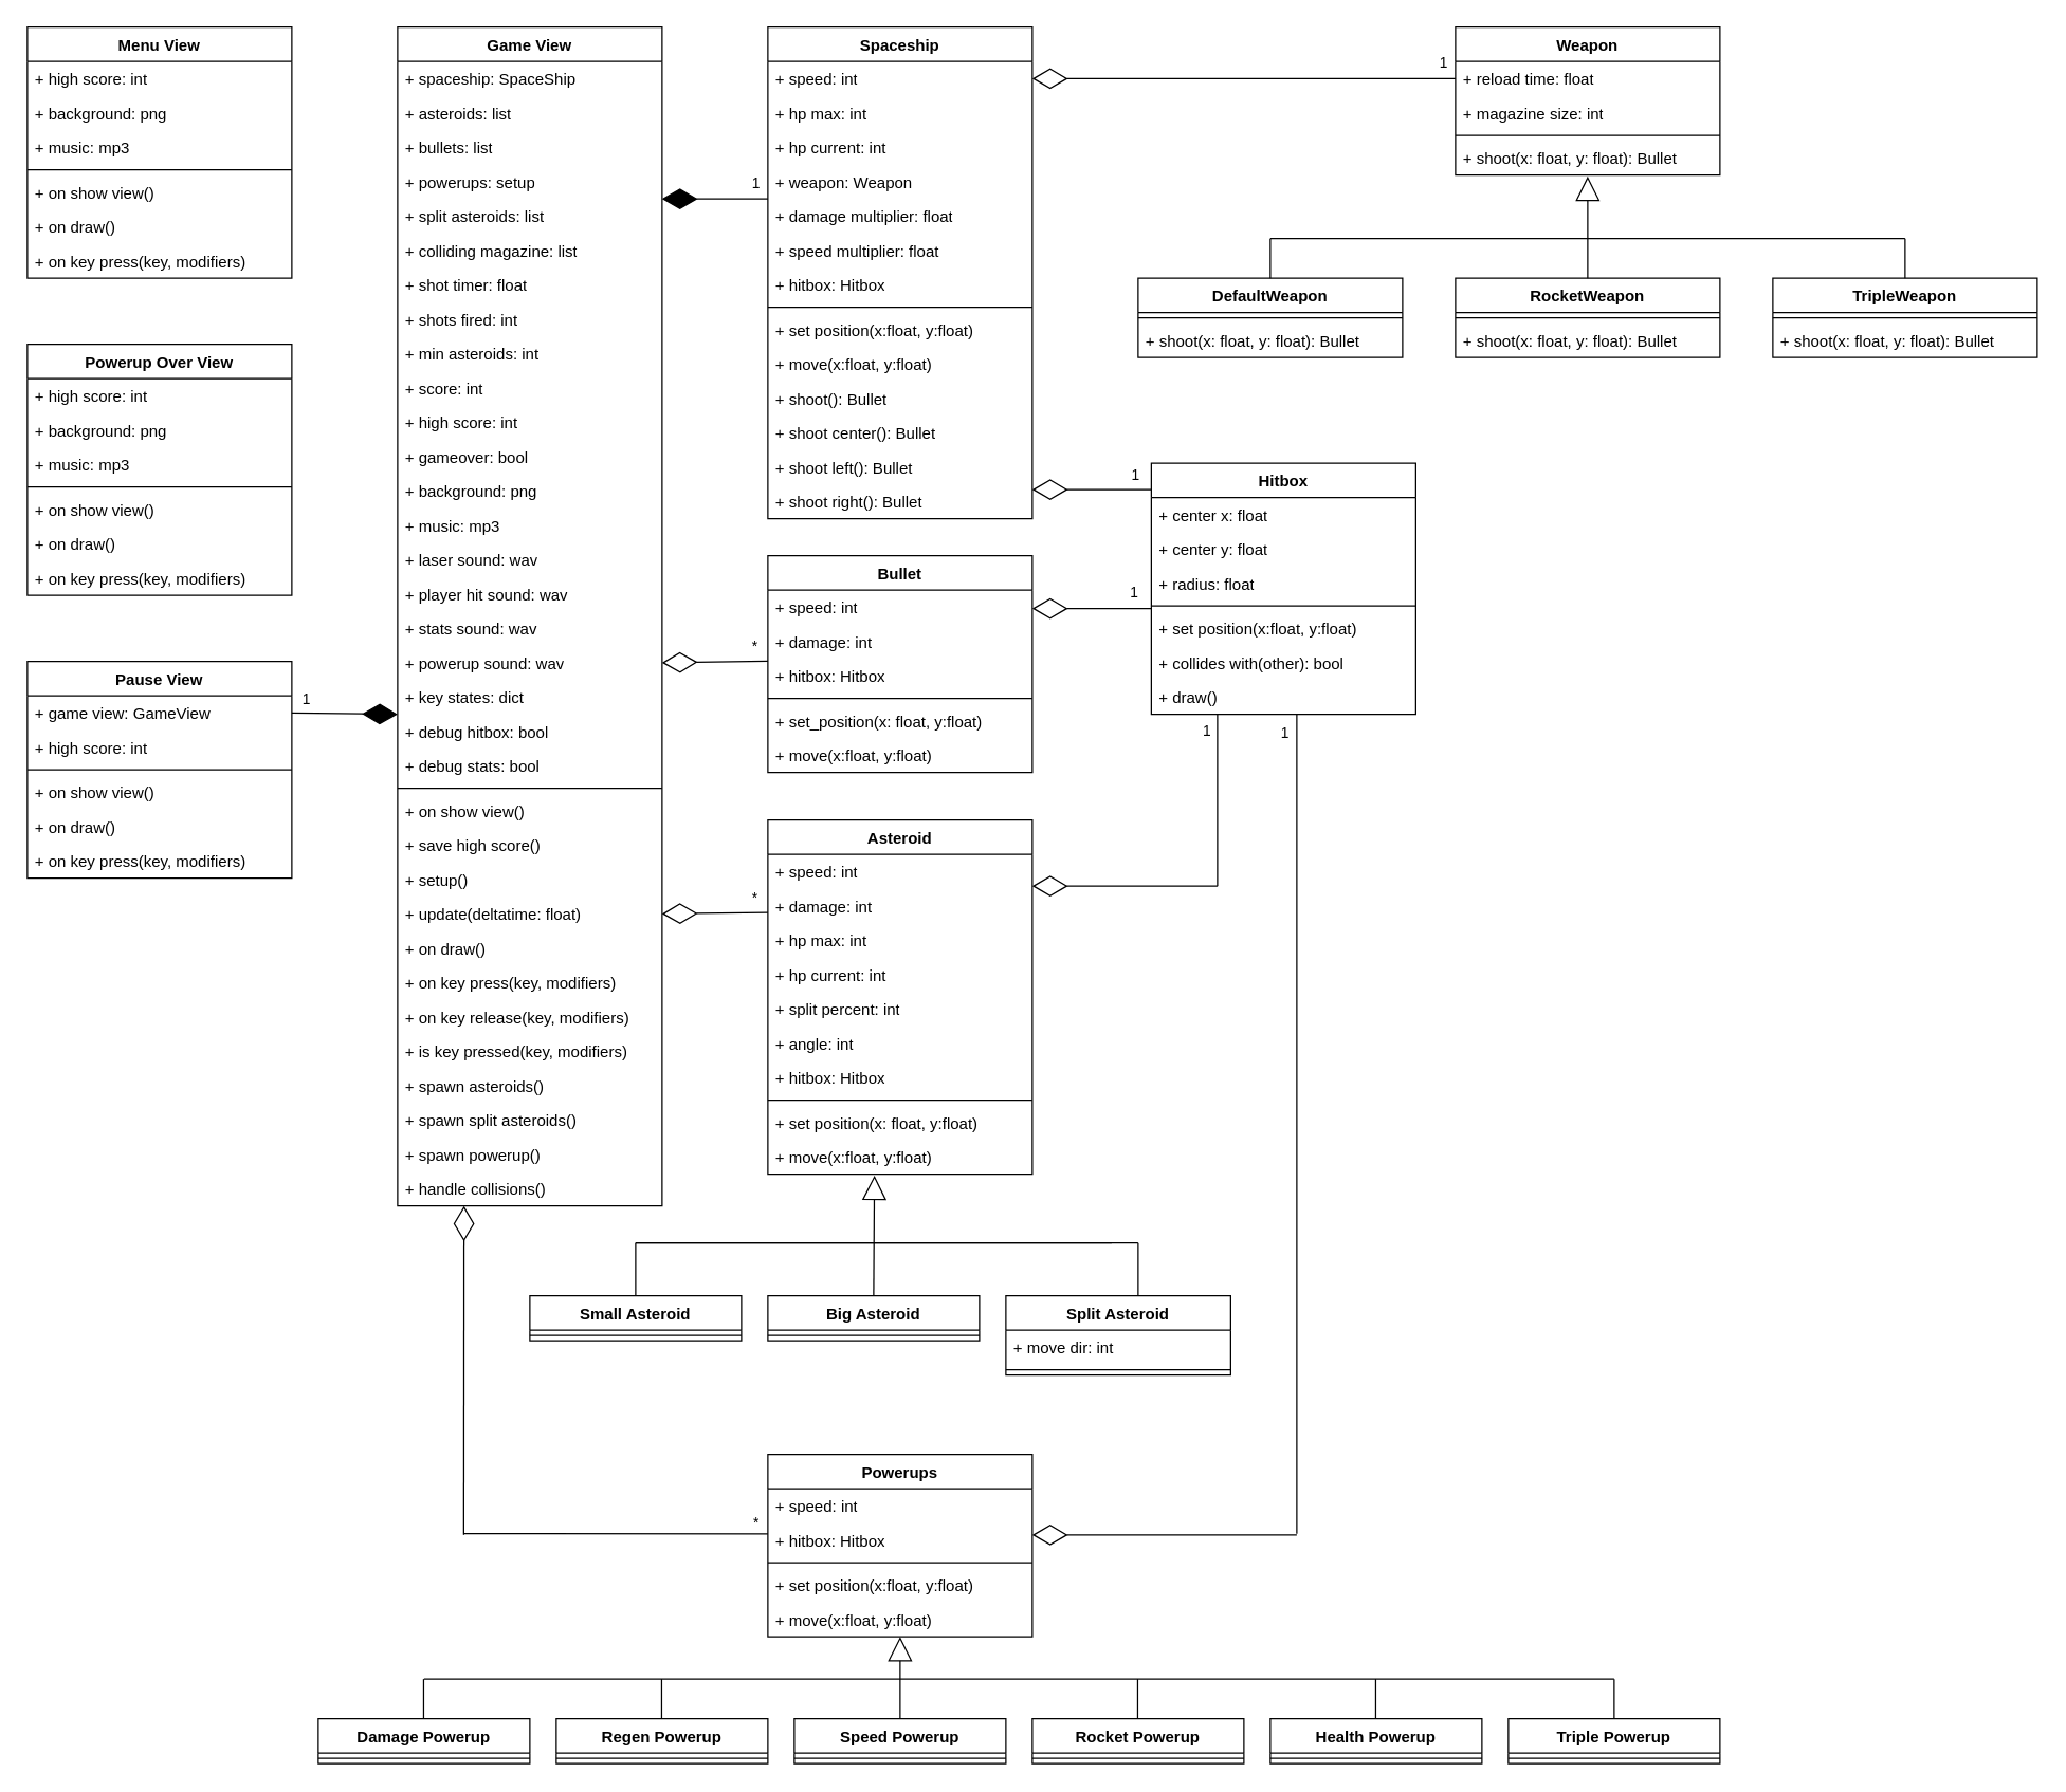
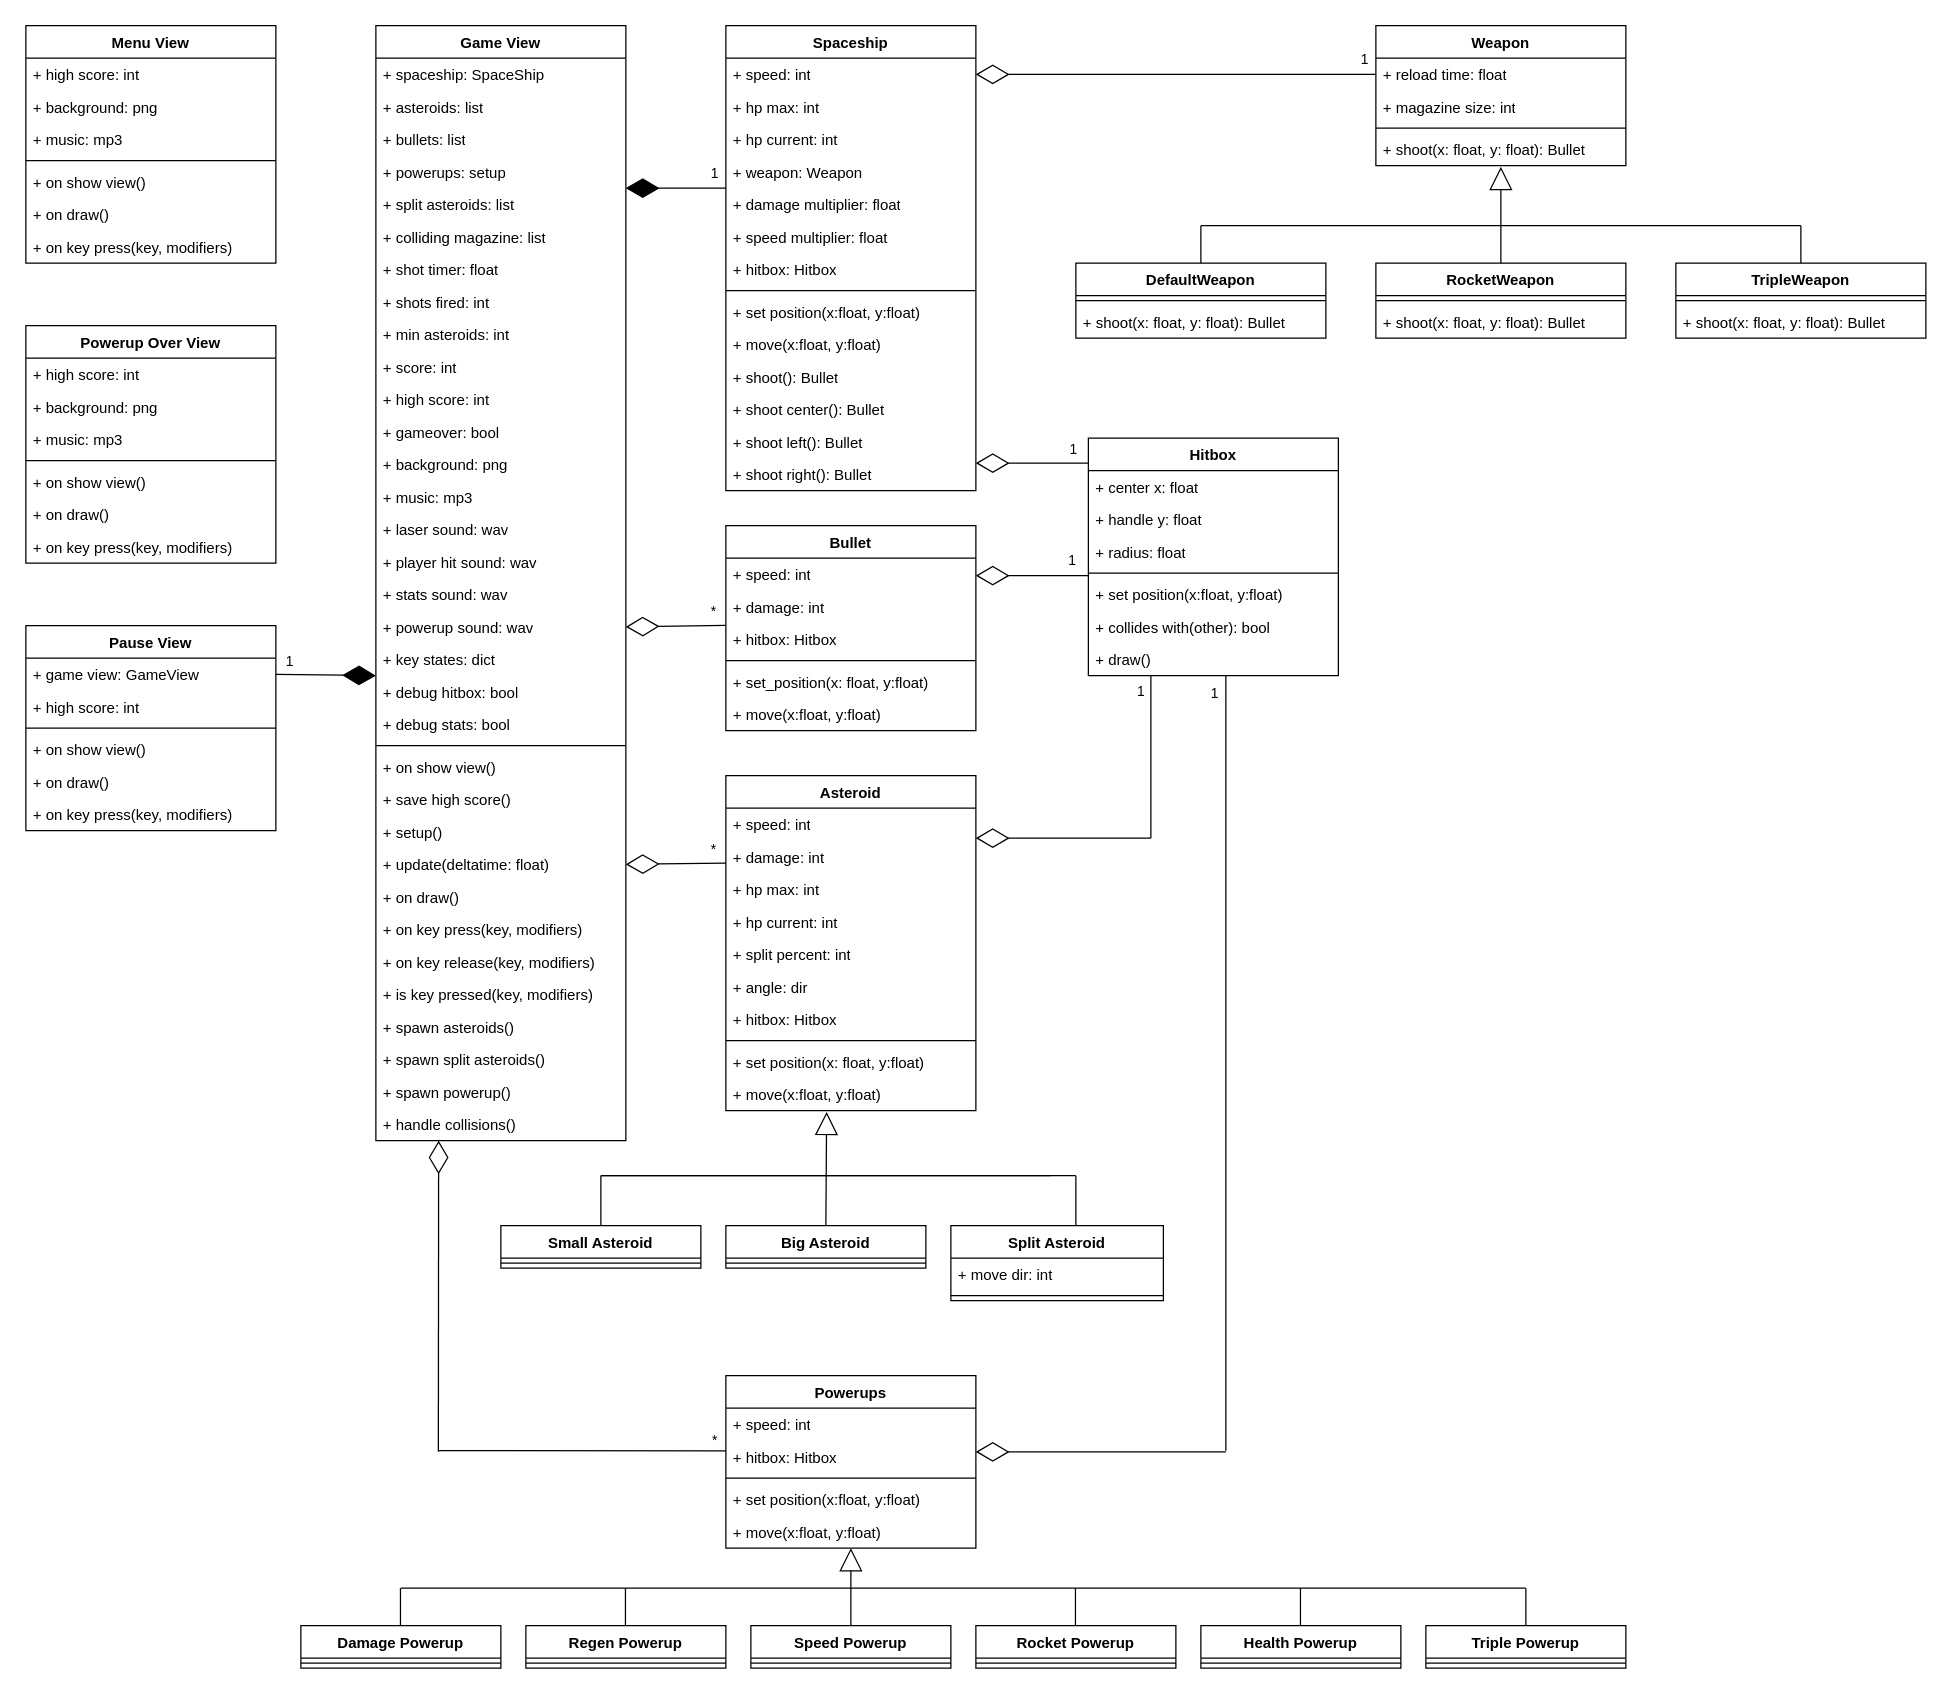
- <mxCell id="67" value="+ center y: float" style="text;strokeColor=none;fillColor=none;align=left;verticalAlign=top;spacingLeft=4;spacingRight=4;overflow=hidden;rotatable=0;points=[[0,0.5],[1,0.5]];portConstraint=eastwest;whiteSpace=wrap;html=1;rounded=0;" parent="65" vertex="1"><mxGeometry y="52" width="200" height="26" as="geometry" /></mxCell>
+ <mxCell id="67" value="+ handle y: float" style="text;strokeColor=none;fillColor=none;align=left;verticalAlign=top;spacingLeft=4;spacingRight=4;overflow=hidden;rotatable=0;points=[[0,0.5],[1,0.5]];portConstraint=eastwest;whiteSpace=wrap;html=1;rounded=0;" parent="65" vertex="1"><mxGeometry y="52" width="200" height="26" as="geometry" /></mxCell>
- <mxCell id="33" value="+ angle: int" style="text;strokeColor=none;fillColor=none;align=left;verticalAlign=top;spacingLeft=4;spacingRight=4;overflow=hidden;rotatable=0;points=[[0,0.5],[1,0.5]];portConstraint=eastwest;whiteSpace=wrap;html=1;rounded=0;" parent="27" vertex="1"><mxGeometry y="156" width="200" height="26" as="geometry" /></mxCell>
+ <mxCell id="33" value="+ angle: dir" style="text;strokeColor=none;fillColor=none;align=left;verticalAlign=top;spacingLeft=4;spacingRight=4;overflow=hidden;rotatable=0;points=[[0,0.5],[1,0.5]];portConstraint=eastwest;whiteSpace=wrap;html=1;rounded=0;" parent="27" vertex="1"><mxGeometry y="156" width="200" height="26" as="geometry" /></mxCell>
